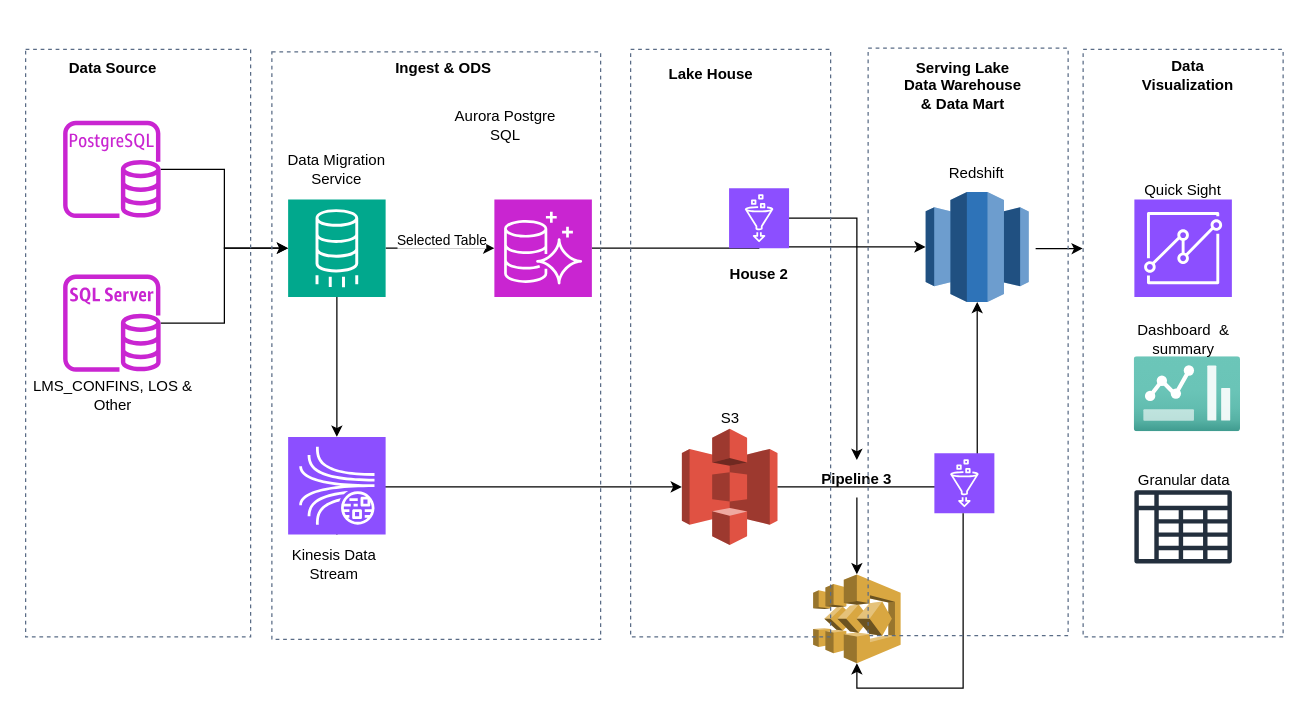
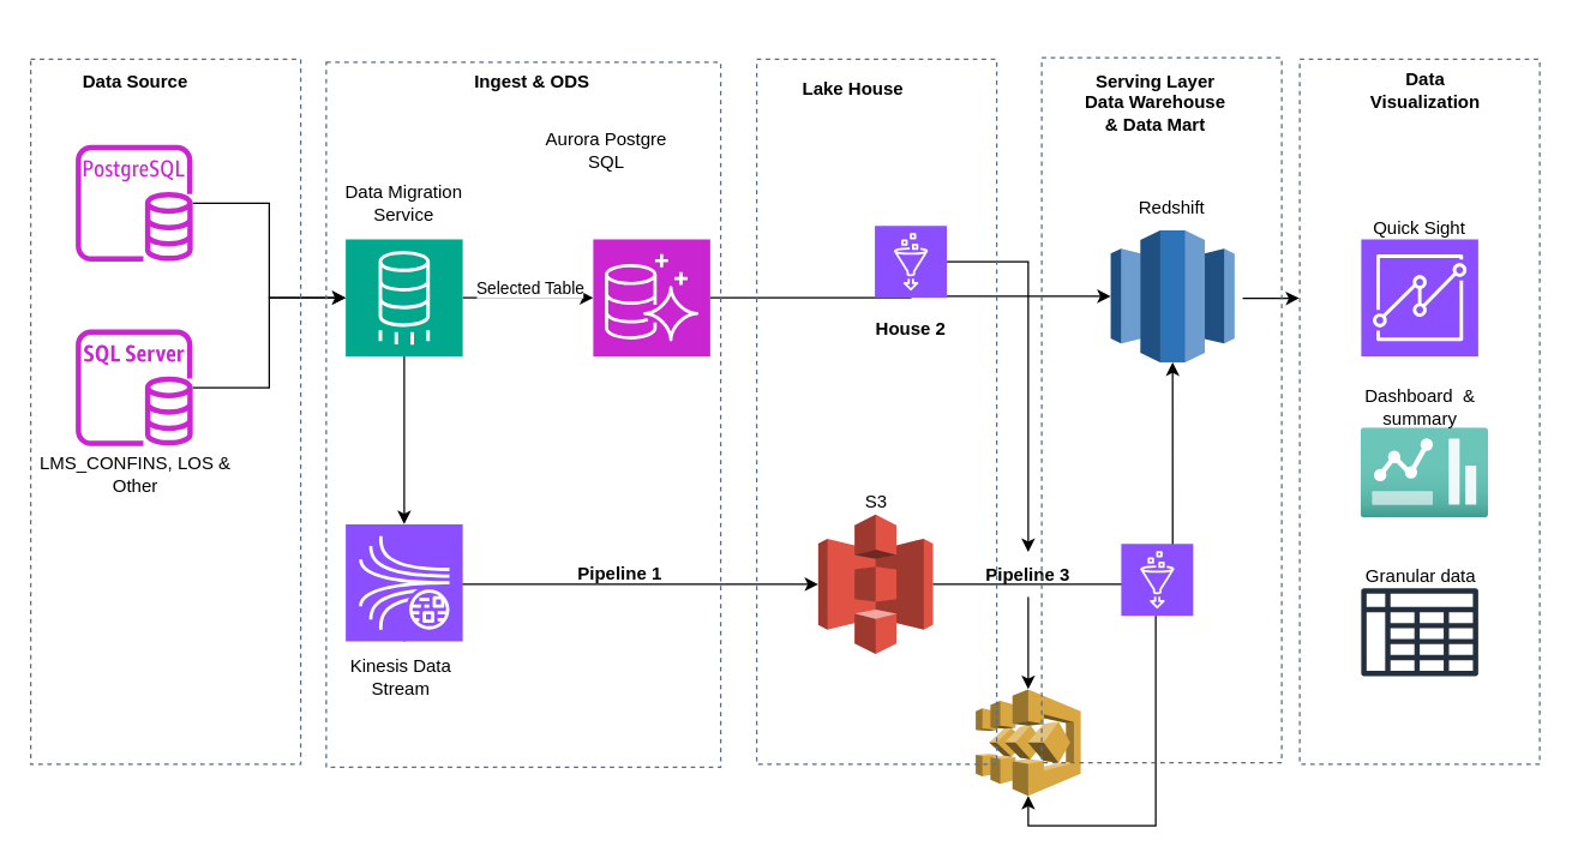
- <mxCell id="22" value="&lt;b&gt;Serving Lake Data Warehouse &amp;amp; Data Mart&lt;/b&gt;" style="text;html=1;align=center;verticalAlign=middle;whiteSpace=wrap;rounded=0;" parent="1" vertex="1"><mxGeometry x="720" y="28" width="100" height="80" as="geometry" /></mxCell>
+ <mxCell id="22" value="&lt;b&gt;Serving Layer Data Warehouse &amp;amp; Data Mart&lt;/b&gt;" style="text;html=1;align=center;verticalAlign=middle;whiteSpace=wrap;rounded=0;" parent="1" vertex="1"><mxGeometry x="720" y="28" width="100" height="80" as="geometry" /></mxCell>
+ <mxCell id="41" value="&lt;b&gt;Pipeline 1&lt;/b&gt;" style="text;html=1;align=center;verticalAlign=middle;whiteSpace=wrap;rounded=0;" vertex="1" parent="1"><mxGeometry x="383" y="367" width="60" height="30" as="geometry" /></mxCell>
